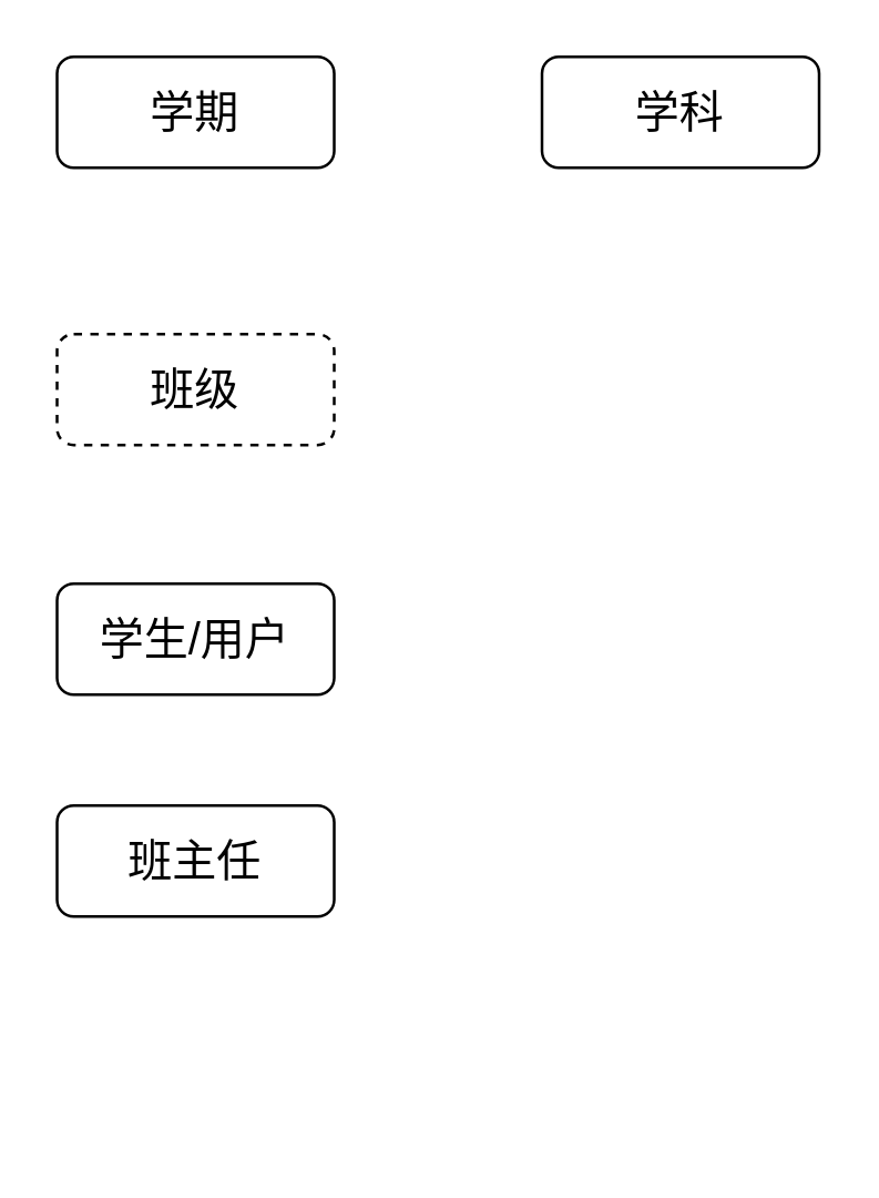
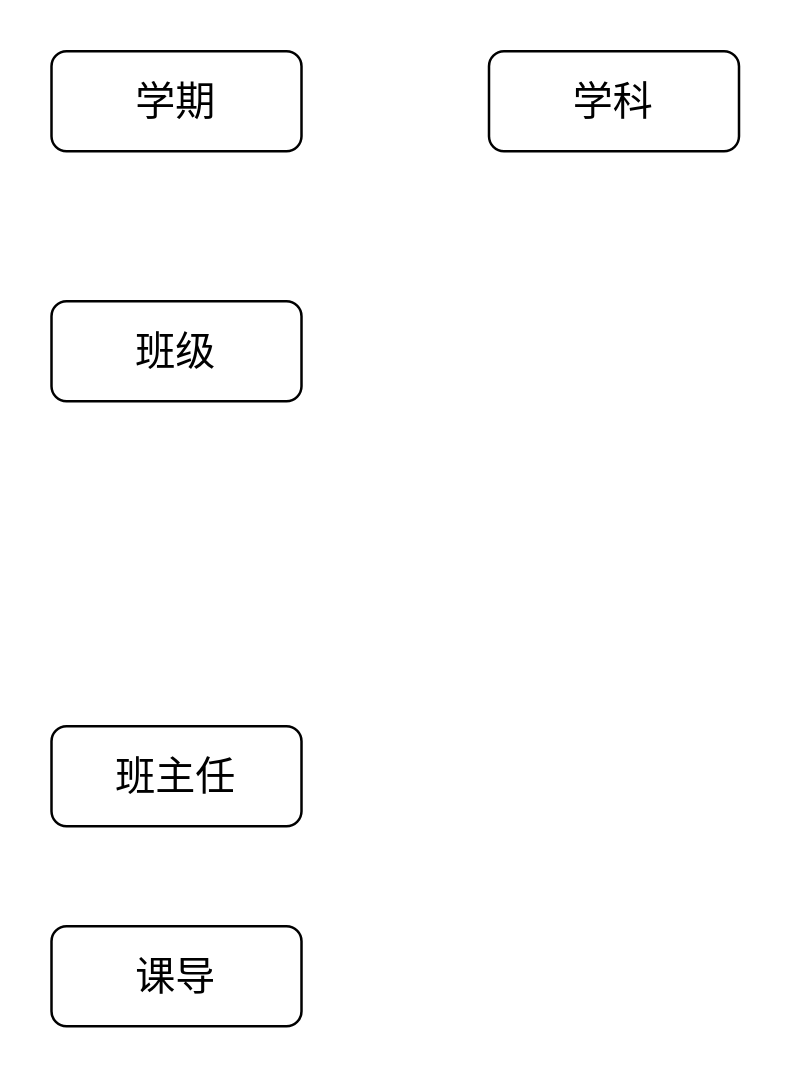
- <mxCell id="3" value="&lt;font style=&quot;font-size: 16px;&quot;&gt;班级&lt;/font&gt;" style="rounded=1;whiteSpace=wrap;html=1;dashed=1;" vertex="1" parent="1"><mxGeometry x="20" y="120" width="100" height="40" as="geometry" /></mxCell>
+ <mxCell id="3" value="&lt;font style=&quot;font-size: 16px;&quot;&gt;班级&lt;/font&gt;" style="rounded=1;whiteSpace=wrap;html=1;" vertex="1" parent="1"><mxGeometry x="20" y="120" width="100" height="40" as="geometry" /></mxCell>
- <mxCell id="4" value="&lt;font style=&quot;font-size: 16px;&quot;&gt;学生/用户&lt;/font&gt;" style="rounded=1;whiteSpace=wrap;html=1;" vertex="1" parent="1"><mxGeometry x="20" y="210" width="100" height="40" as="geometry" /></mxCell>
+ <mxCell id="6" value="&lt;font style=&quot;font-size: 16px;&quot;&gt;课导&lt;/font&gt;" style="rounded=1;whiteSpace=wrap;html=1;" vertex="1" parent="1"><mxGeometry x="20" y="370" width="100" height="40" as="geometry" /></mxCell>
